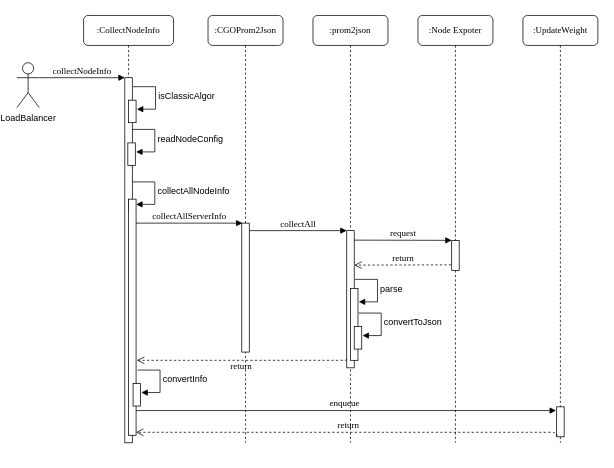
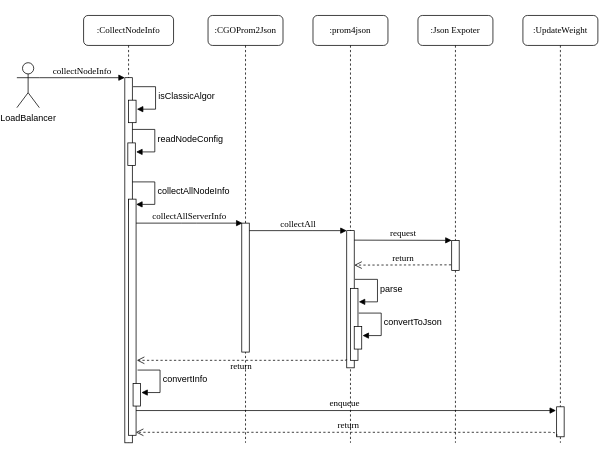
- <mxCell id="6" value=":prom2json" style="shape=umlLifeline;perimeter=lifelinePerimeter;whiteSpace=wrap;html=1;container=1;collapsible=0;recursiveResize=0;outlineConnect=0;rounded=1;shadow=0;comic=0;labelBackgroundColor=none;strokeWidth=1;fontFamily=Verdana;fontSize=12;align=center;" parent="1" vertex="1"><mxGeometry x="415" y="20" width="100" height="570" as="geometry" /></mxCell>
+ <mxCell id="6" value=":prom4json" style="shape=umlLifeline;perimeter=lifelinePerimeter;whiteSpace=wrap;html=1;container=1;collapsible=0;recursiveResize=0;outlineConnect=0;rounded=1;shadow=0;comic=0;labelBackgroundColor=none;strokeWidth=1;fontFamily=Verdana;fontSize=12;align=center;" parent="1" vertex="1"><mxGeometry x="415" y="20" width="100" height="570" as="geometry" /></mxCell>
- <mxCell id="9" value=":Node Expoter" style="shape=umlLifeline;perimeter=lifelinePerimeter;whiteSpace=wrap;html=1;container=1;collapsible=0;recursiveResize=0;outlineConnect=0;rounded=1;shadow=0;comic=0;labelBackgroundColor=none;strokeWidth=1;fontFamily=Verdana;fontSize=12;align=center;" parent="1" vertex="1"><mxGeometry x="555" y="20" width="100" height="570" as="geometry" /></mxCell>
+ <mxCell id="9" value=":Json Expoter" style="shape=umlLifeline;perimeter=lifelinePerimeter;whiteSpace=wrap;html=1;container=1;collapsible=0;recursiveResize=0;outlineConnect=0;rounded=1;shadow=0;comic=0;labelBackgroundColor=none;strokeWidth=1;fontFamily=Verdana;fontSize=12;align=center;" parent="1" vertex="1"><mxGeometry x="555" y="20" width="100" height="570" as="geometry" /></mxCell>
